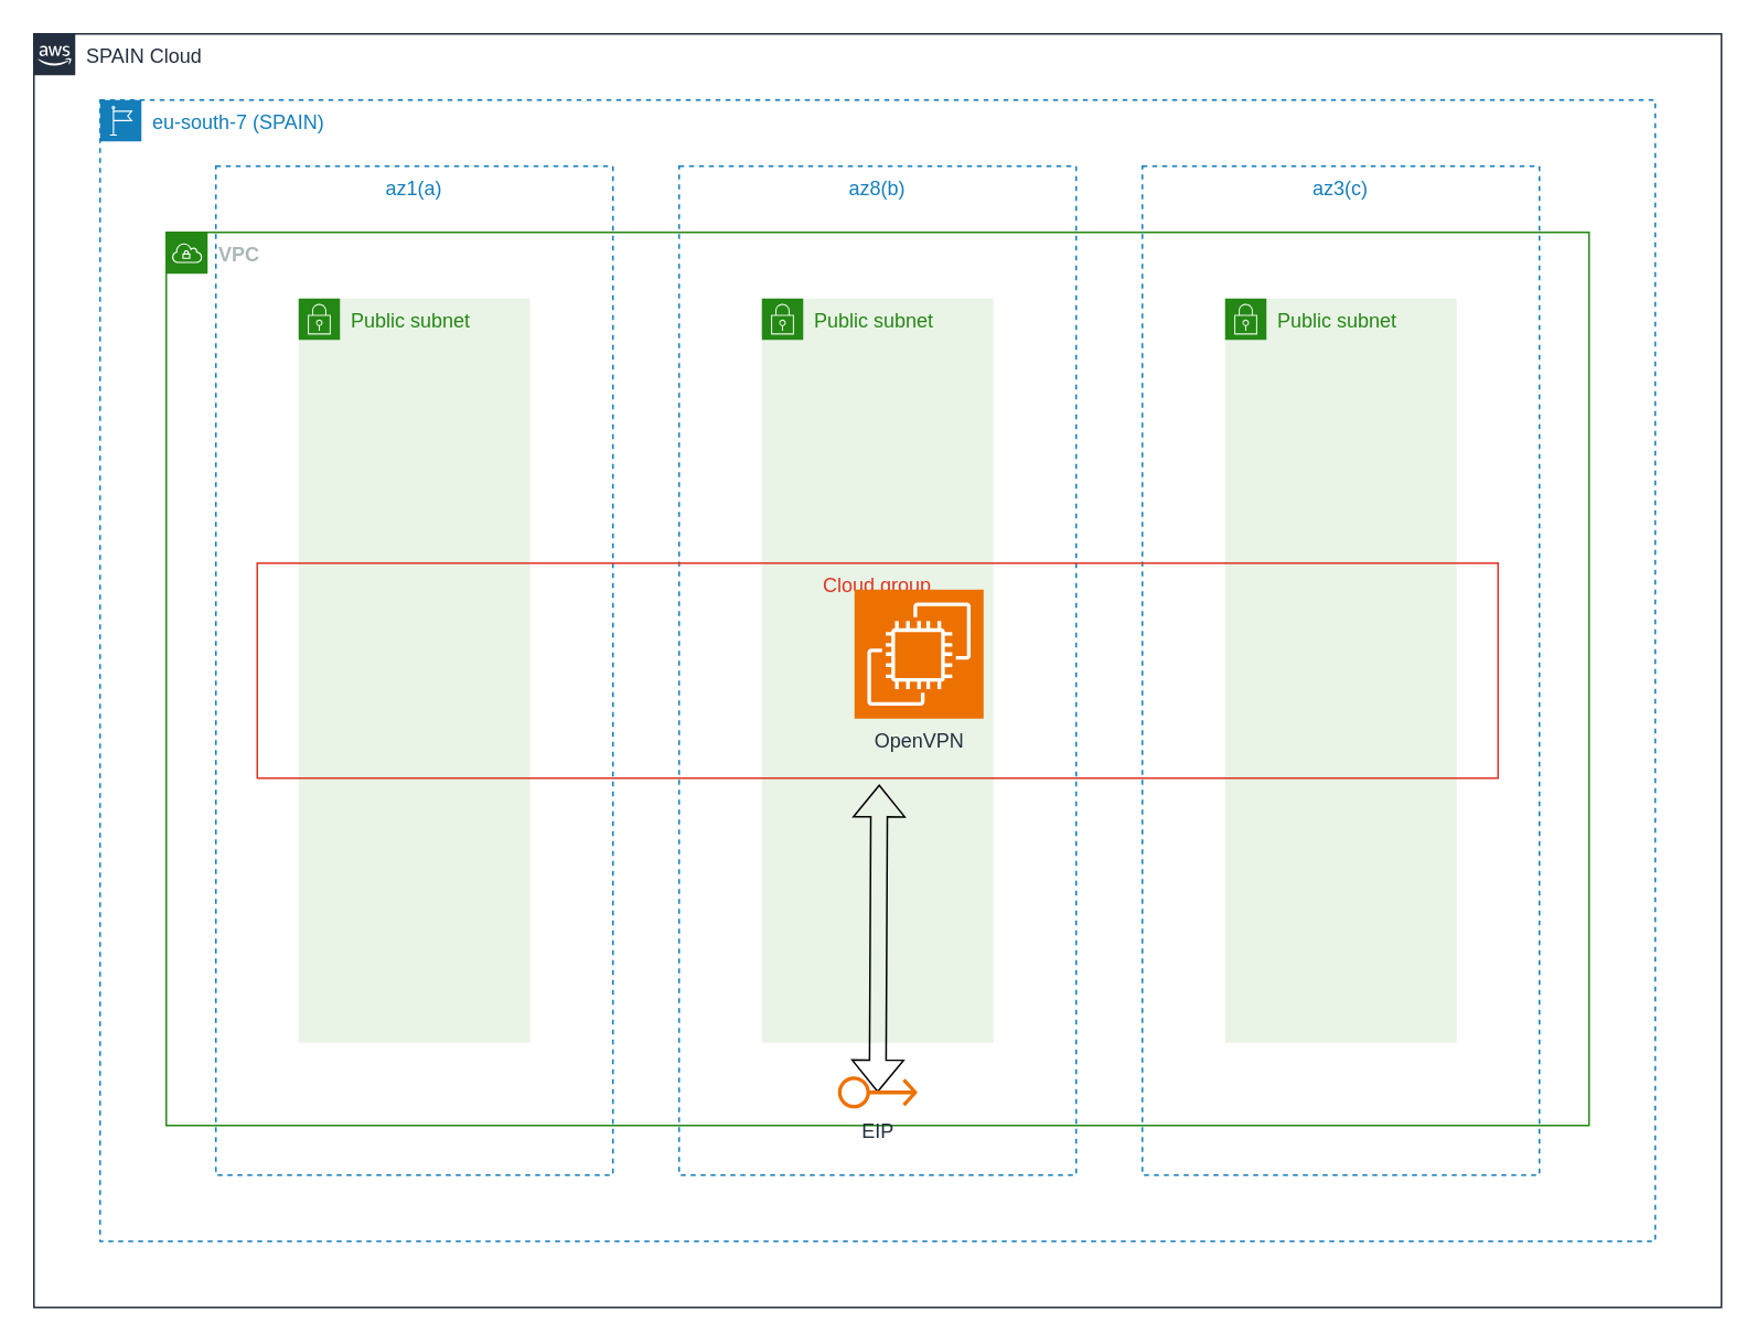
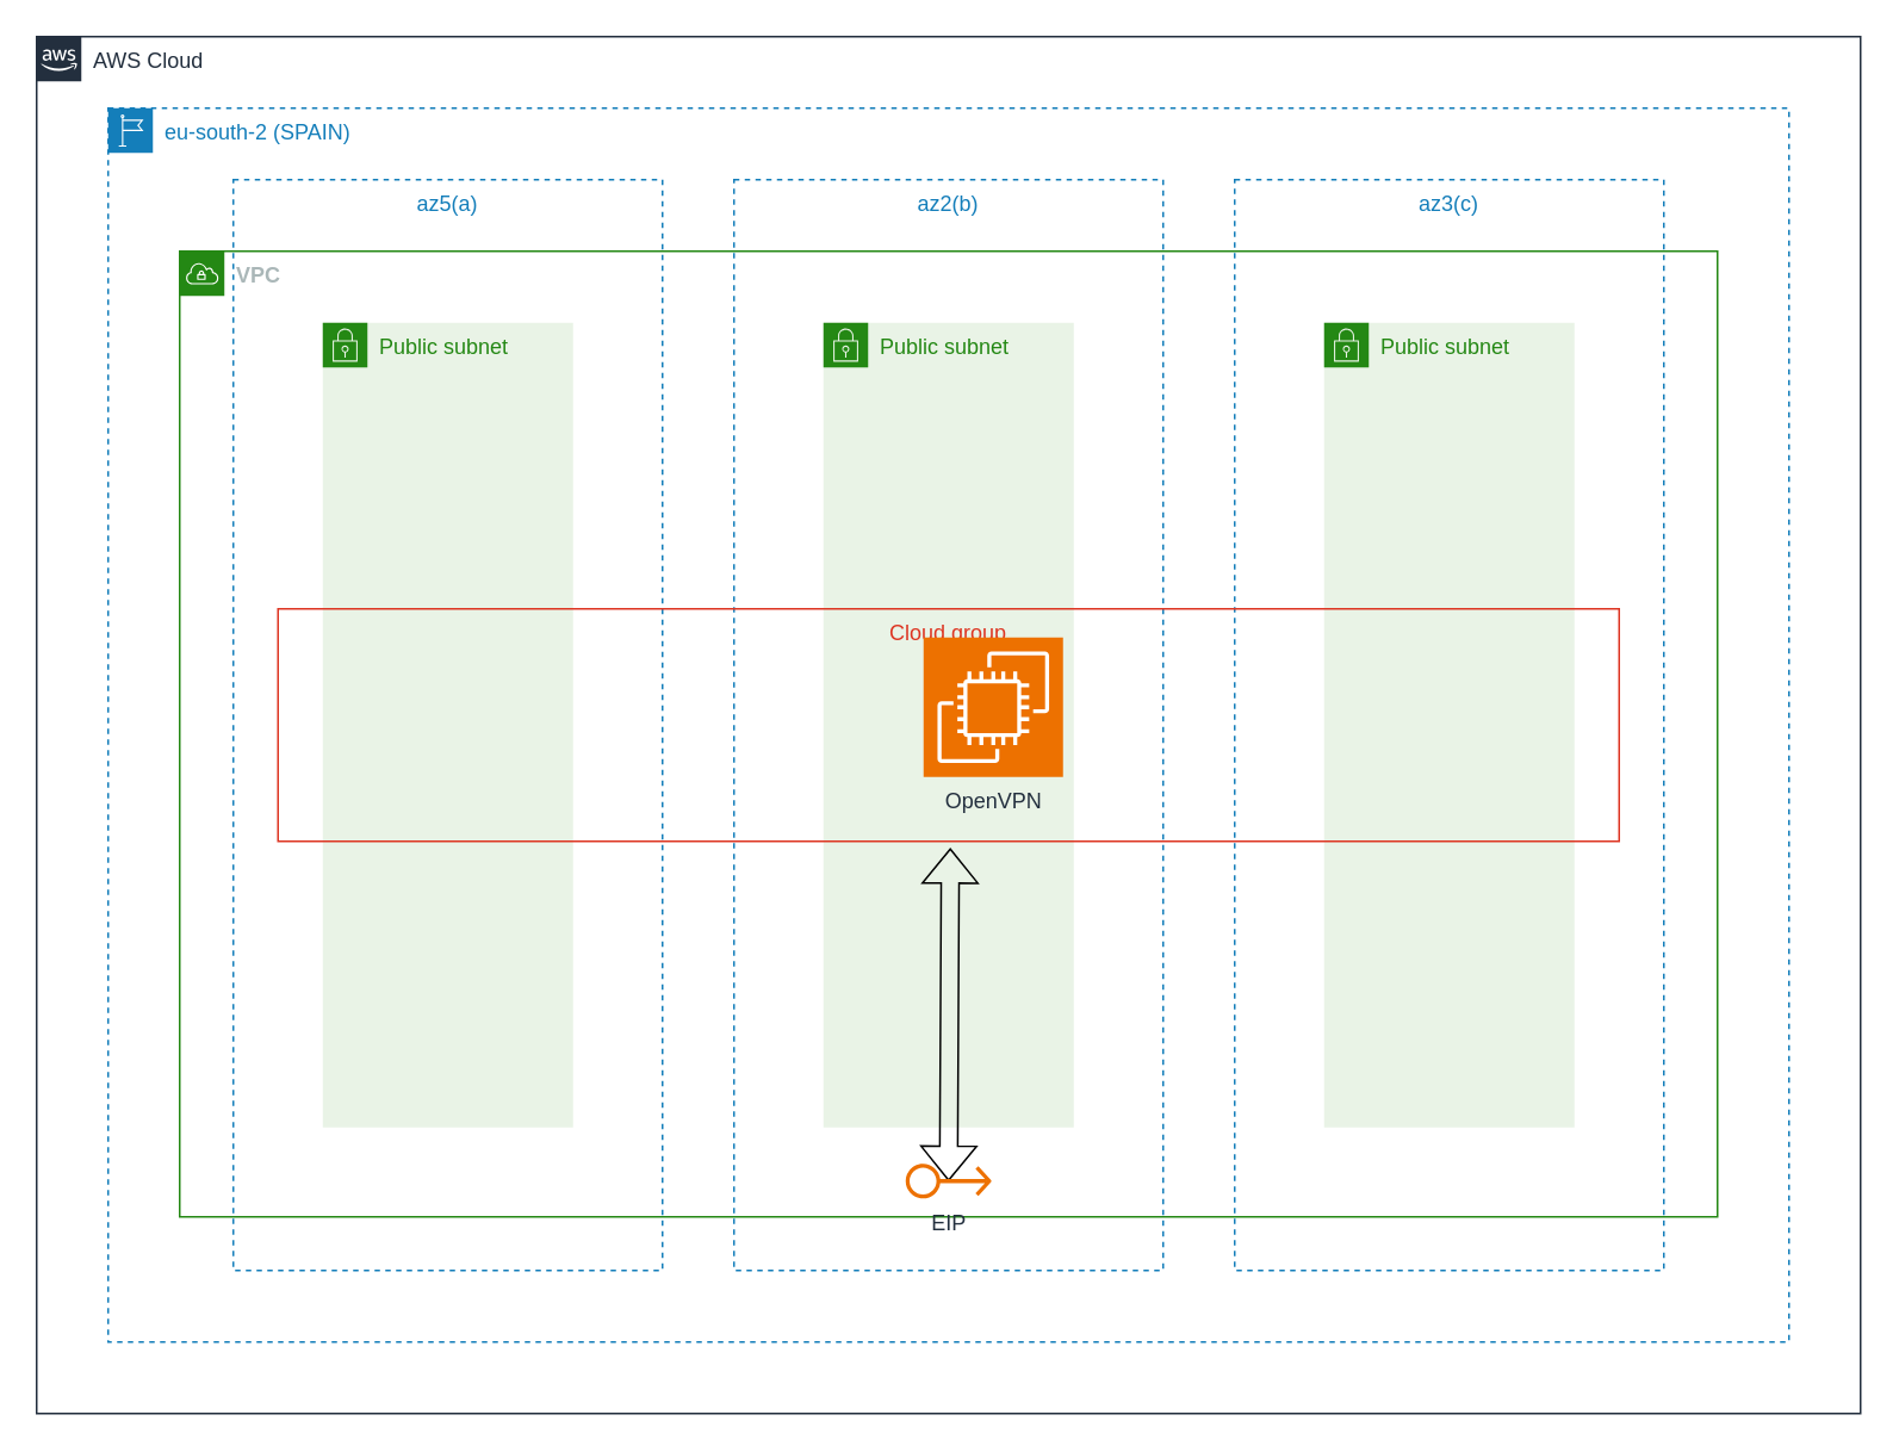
- <mxCell id="2" value="SPAIN Cloud" style="points=[[0,0],[0.25,0],[0.5,0],[0.75,0],[1,0],[1,0.25],[1,0.5],[1,0.75],[1,1],[0.75,1],[0.5,1],[0.25,1],[0,1],[0,0.75],[0,0.5],[0,0.25]];outlineConnect=0;gradientColor=none;html=1;whiteSpace=wrap;fontSize=12;fontStyle=0;container=1;pointerEvents=0;collapsible=0;recursiveResize=0;shape=mxgraph.aws4.group;grIcon=mxgraph.aws4.group_aws_cloud_alt;strokeColor=#232F3E;fillColor=none;verticalAlign=top;align=left;spacingLeft=30;fontColor=#232F3E;dashed=0;" vertex="1" parent="1"><mxGeometry x="20" y="20" width="1020" height="770" as="geometry" /></mxCell>
+ <mxCell id="2" value="AWS Cloud" style="points=[[0,0],[0.25,0],[0.5,0],[0.75,0],[1,0],[1,0.25],[1,0.5],[1,0.75],[1,1],[0.75,1],[0.5,1],[0.25,1],[0,1],[0,0.75],[0,0.5],[0,0.25]];outlineConnect=0;gradientColor=none;html=1;whiteSpace=wrap;fontSize=12;fontStyle=0;container=1;pointerEvents=0;collapsible=0;recursiveResize=0;shape=mxgraph.aws4.group;grIcon=mxgraph.aws4.group_aws_cloud_alt;strokeColor=#232F3E;fillColor=none;verticalAlign=top;align=left;spacingLeft=30;fontColor=#232F3E;dashed=0;" vertex="1" parent="1"><mxGeometry x="20" y="20" width="1020" height="770" as="geometry" /></mxCell>
- <mxCell id="3" value="eu-south-7 (SPAIN)" style="points=[[0,0],[0.25,0],[0.5,0],[0.75,0],[1,0],[1,0.25],[1,0.5],[1,0.75],[1,1],[0.75,1],[0.5,1],[0.25,1],[0,1],[0,0.75],[0,0.5],[0,0.25]];outlineConnect=0;gradientColor=none;html=1;whiteSpace=wrap;fontSize=12;fontStyle=0;container=1;pointerEvents=0;collapsible=0;recursiveResize=0;shape=mxgraph.aws4.group;grIcon=mxgraph.aws4.group_region;strokeColor=#147EBA;fillColor=none;verticalAlign=top;align=left;spacingLeft=30;fontColor=#147EBA;dashed=1;" vertex="1" parent="2"><mxGeometry x="40" y="40" width="940" height="690" as="geometry" /></mxCell>
+ <mxCell id="3" value="eu-south-2 (SPAIN)" style="points=[[0,0],[0.25,0],[0.5,0],[0.75,0],[1,0],[1,0.25],[1,0.5],[1,0.75],[1,1],[0.75,1],[0.5,1],[0.25,1],[0,1],[0,0.75],[0,0.5],[0,0.25]];outlineConnect=0;gradientColor=none;html=1;whiteSpace=wrap;fontSize=12;fontStyle=0;container=1;pointerEvents=0;collapsible=0;recursiveResize=0;shape=mxgraph.aws4.group;grIcon=mxgraph.aws4.group_region;strokeColor=#147EBA;fillColor=none;verticalAlign=top;align=left;spacingLeft=30;fontColor=#147EBA;dashed=1;" vertex="1" parent="2"><mxGeometry x="40" y="40" width="940" height="690" as="geometry" /></mxCell>
- <mxCell id="4" value="az1(a)" style="fillColor=none;strokeColor=#147EBA;dashed=1;verticalAlign=top;fontStyle=0;fontColor=#147EBA;whiteSpace=wrap;html=1;" vertex="1" parent="3"><mxGeometry x="70" y="40" width="240" height="610" as="geometry" /></mxCell>
+ <mxCell id="4" value="az5(a)" style="fillColor=none;strokeColor=#147EBA;dashed=1;verticalAlign=top;fontStyle=0;fontColor=#147EBA;whiteSpace=wrap;html=1;" vertex="1" parent="3"><mxGeometry x="70" y="40" width="240" height="610" as="geometry" /></mxCell>
- <mxCell id="5" value="az8(b)" style="fillColor=none;strokeColor=#147EBA;dashed=1;verticalAlign=top;fontStyle=0;fontColor=#147EBA;whiteSpace=wrap;html=1;" vertex="1" parent="3"><mxGeometry x="350" y="40" width="240" height="610" as="geometry" /></mxCell>
+ <mxCell id="5" value="az2(b)" style="fillColor=none;strokeColor=#147EBA;dashed=1;verticalAlign=top;fontStyle=0;fontColor=#147EBA;whiteSpace=wrap;html=1;" vertex="1" parent="3"><mxGeometry x="350" y="40" width="240" height="610" as="geometry" /></mxCell>
